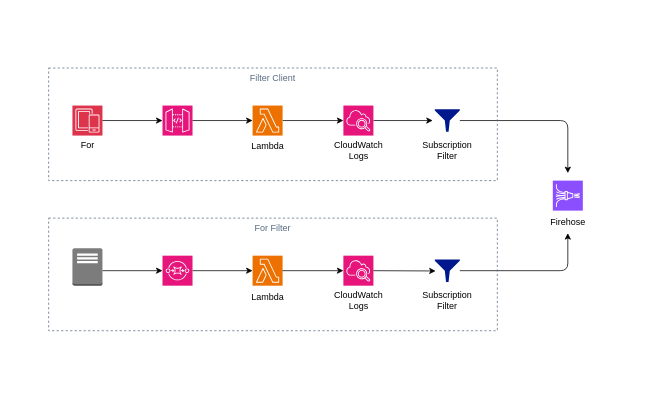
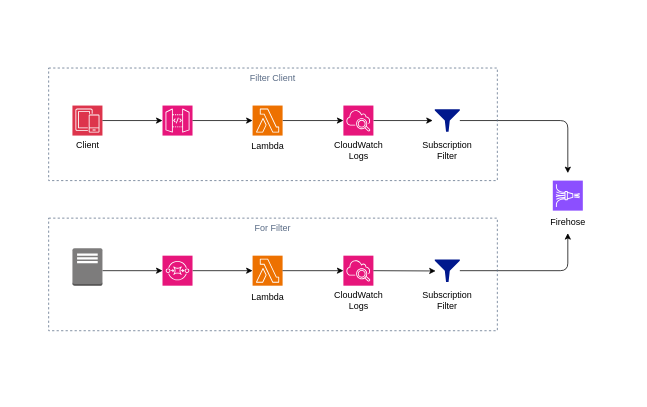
- <mxCell id="9" value="For" style="text;html=1;align=center;verticalAlign=middle;resizable=0;points=[];autosize=1;strokeColor=none;fillColor=none;" parent="3" vertex="1"><mxGeometry y="38" width="50" height="30" as="geometry" /></mxCell>
+ <mxCell id="9" value="Client" style="text;html=1;align=center;verticalAlign=middle;resizable=0;points=[];autosize=1;strokeColor=none;fillColor=none;" parent="3" vertex="1"><mxGeometry y="38" width="50" height="30" as="geometry" /></mxCell>
